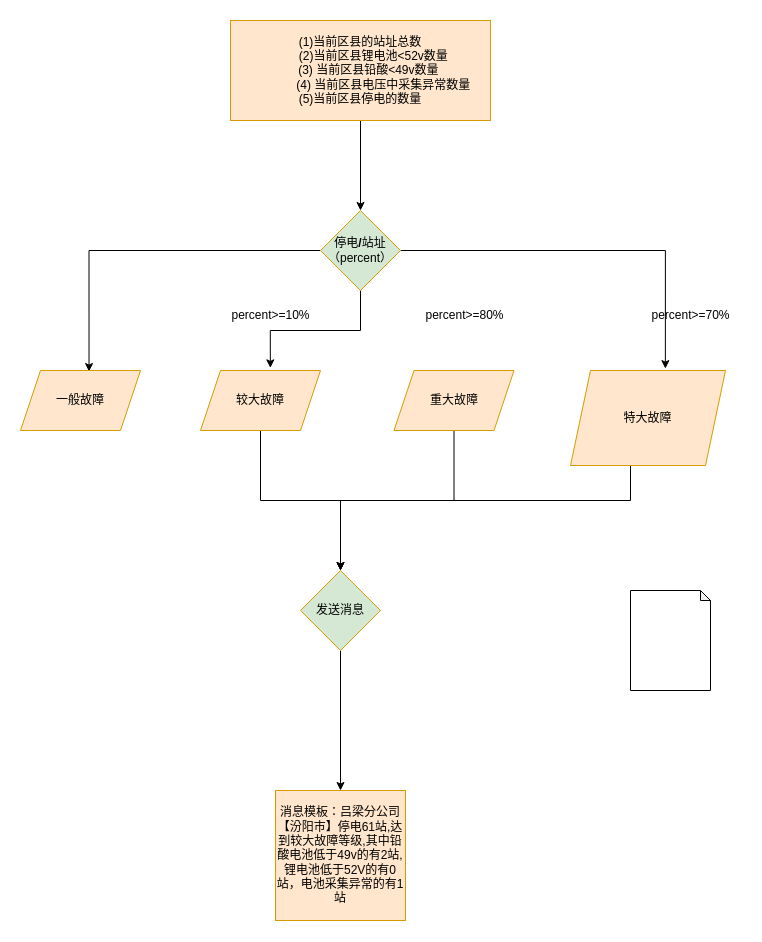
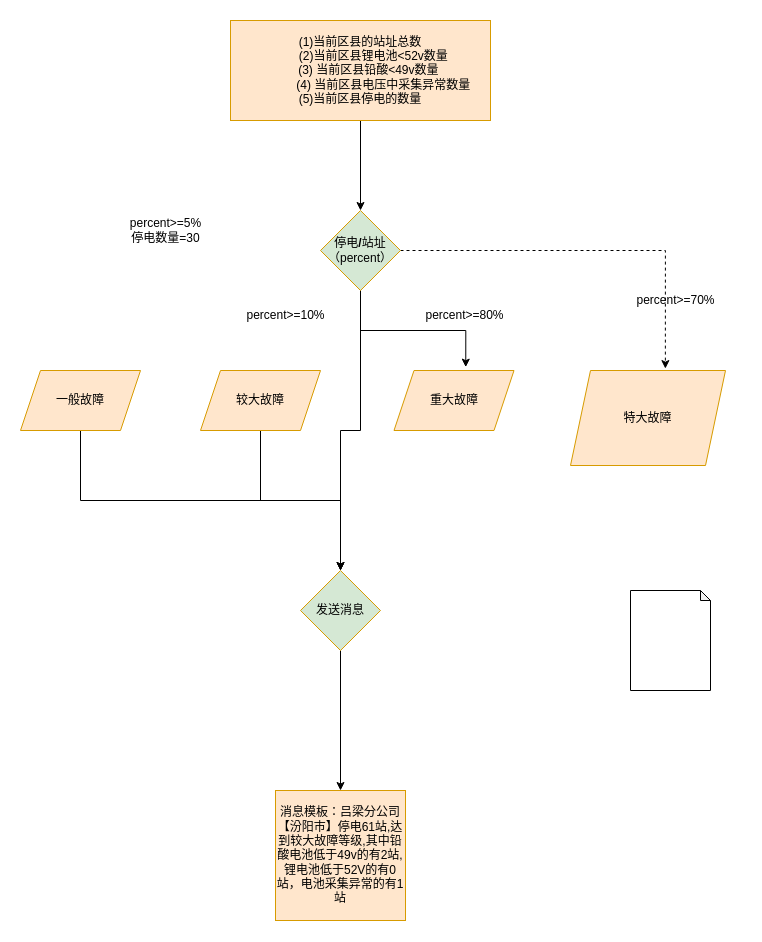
+ <mxCell id="17" value="percent&amp;gt;=5%&lt;br&gt;停电数量=30" style="text;html=1;align=center;verticalAlign=middle;resizable=0;points=[];autosize=1;strokeColor=none;fillColor=none;" parent="1" vertex="1"><mxGeometry x="120" y="210" width="90" height="40" as="geometry" /></mxCell>
- <mxCell id="7" style="edgeStyle=orthogonalEdgeStyle;rounded=0;orthogonalLoop=1;jettySize=auto;html=1;exitX=0;exitY=0.5;exitDx=0;exitDy=0;entryX=0.571;entryY=0.017;entryDx=0;entryDy=0;entryPerimeter=0;" parent="1" source="8" target="10" edge="1"><mxGeometry relative="1" as="geometry" /></mxCell>
- <mxCell id="6" style="edgeStyle=orthogonalEdgeStyle;rounded=0;orthogonalLoop=1;jettySize=auto;html=1;exitX=1;exitY=0.5;exitDx=0;exitDy=0;entryX=0.612;entryY=-0.02;entryDx=0;entryDy=0;entryPerimeter=0;" parent="1" source="8" target="16" edge="1"><mxGeometry relative="1" as="geometry" /></mxCell>
+ <mxCell id="6" style="edgeStyle=orthogonalEdgeStyle;rounded=0;orthogonalLoop=1;jettySize=auto;html=1;exitX=1;exitY=0.5;exitDx=0;exitDy=0;entryX=0.612;entryY=-0.02;entryDx=0;entryDy=0;entryPerimeter=0;dashed=1;" parent="1" source="8" target="16" edge="1"><mxGeometry relative="1" as="geometry" /></mxCell>
- <mxCell id="18" value="percent&amp;gt;=10%" style="text;html=1;align=center;verticalAlign=middle;resizable=0;points=[];autosize=1;strokeColor=none;fillColor=none;" parent="1" vertex="1"><mxGeometry x="220" y="300" width="100" height="30" as="geometry" /></mxCell>
+ <mxCell id="18" value="percent&amp;gt;=10%" style="text;html=1;align=center;verticalAlign=middle;resizable=0;points=[];autosize=1;strokeColor=none;fillColor=none;" parent="1" vertex="1"><mxGeometry x="235" y="300" width="100" height="30" as="geometry" /></mxCell>
- <mxCell id="20" value="percent&amp;gt;=70%" style="text;html=1;align=center;verticalAlign=middle;resizable=0;points=[];autosize=1;strokeColor=none;fillColor=none;" parent="1" vertex="1"><mxGeometry x="640" y="300" width="100" height="30" as="geometry" /></mxCell>
+ <mxCell id="20" value="percent&amp;gt;=70%" style="text;html=1;align=center;verticalAlign=middle;resizable=0;points=[];autosize=1;strokeColor=none;fillColor=none;" parent="1" vertex="1"><mxGeometry x="625" y="285" width="100" height="30" as="geometry" /></mxCell>
- <mxCell id="4" style="edgeStyle=orthogonalEdgeStyle;rounded=0;orthogonalLoop=1;jettySize=auto;html=1;exitX=0.5;exitY=1;exitDx=0;exitDy=0;entryX=0.582;entryY=-0.044;entryDx=0;entryDy=0;entryPerimeter=0;" parent="1" source="8" target="12" edge="1"><mxGeometry relative="1" as="geometry" /></mxCell>
+ <mxCell id="4" style="edgeStyle=orthogonalEdgeStyle;rounded=0;orthogonalLoop=1;jettySize=auto;html=1;exitX=0.5;exitY=1;exitDx=0;exitDy=0;" parent="1" source="8" target="24" edge="1"><mxGeometry relative="1" as="geometry" /></mxCell>
+ <mxCell id="5" style="edgeStyle=orthogonalEdgeStyle;rounded=0;orthogonalLoop=1;jettySize=auto;html=1;exitX=0.5;exitY=1;exitDx=0;exitDy=0;entryX=0.598;entryY=-0.056;entryDx=0;entryDy=0;entryPerimeter=0;" parent="1" source="8" target="14" edge="1"><mxGeometry relative="1" as="geometry" /></mxCell>
- <mxCell id="13" style="edgeStyle=orthogonalEdgeStyle;rounded=0;orthogonalLoop=1;jettySize=auto;html=1;exitX=0.5;exitY=1;exitDx=0;exitDy=0;entryX=0.5;entryY=0;entryDx=0;entryDy=0;" edge="1" parent="1" source="14" target="24"><mxGeometry relative="1" as="geometry" /></mxCell>
+ <mxCell id="9" style="edgeStyle=orthogonalEdgeStyle;rounded=0;orthogonalLoop=1;jettySize=auto;html=1;exitX=0.5;exitY=1;exitDx=0;exitDy=0;" edge="1" parent="1" source="10" target="24"><mxGeometry relative="1" as="geometry" /></mxCell>
- <mxCell id="15" style="edgeStyle=orthogonalEdgeStyle;rounded=0;orthogonalLoop=1;jettySize=auto;html=1;exitX=0.5;exitY=1;exitDx=0;exitDy=0;entryX=0.5;entryY=0;entryDx=0;entryDy=0;" edge="1" parent="1" source="16" target="24"><mxGeometry relative="1" as="geometry"><Array as="points"><mxPoint x="630" y="500" /><mxPoint x="340" y="500" /></Array></mxGeometry></mxCell>
